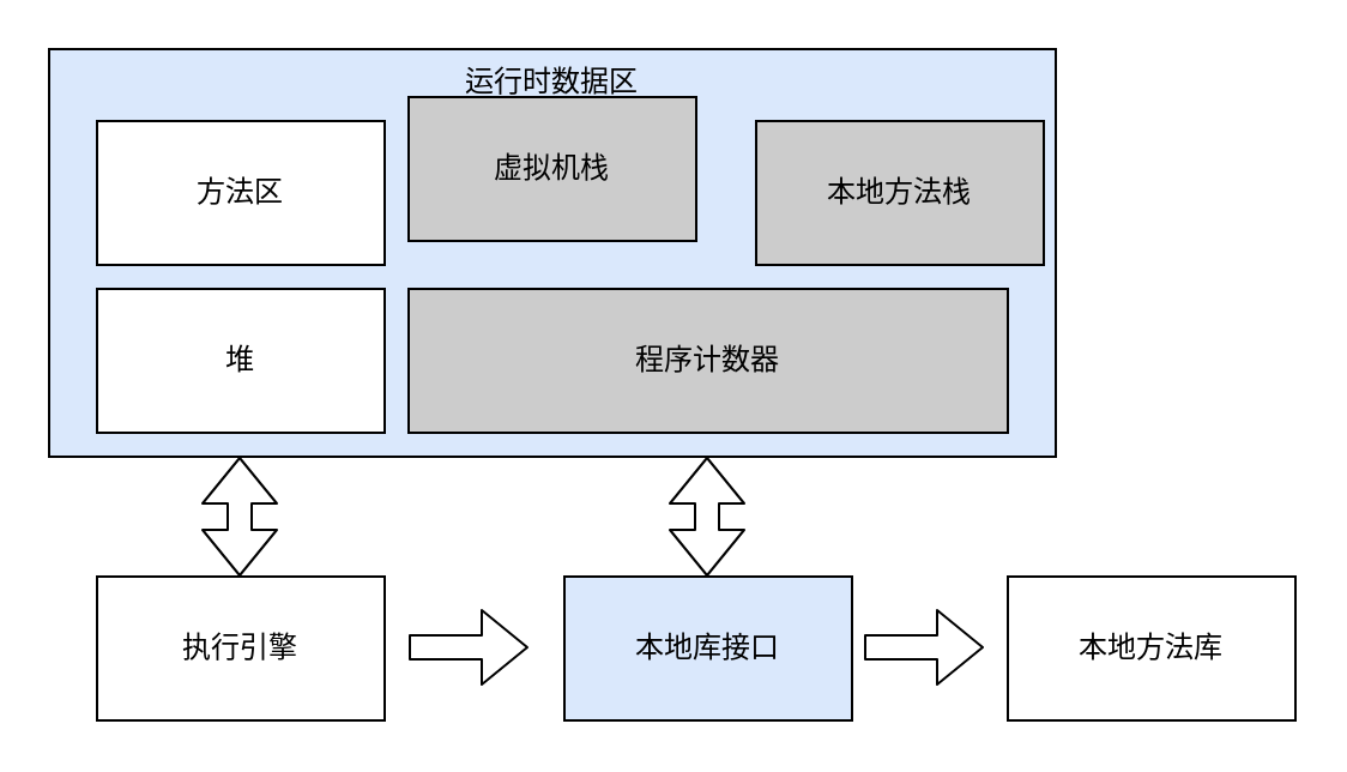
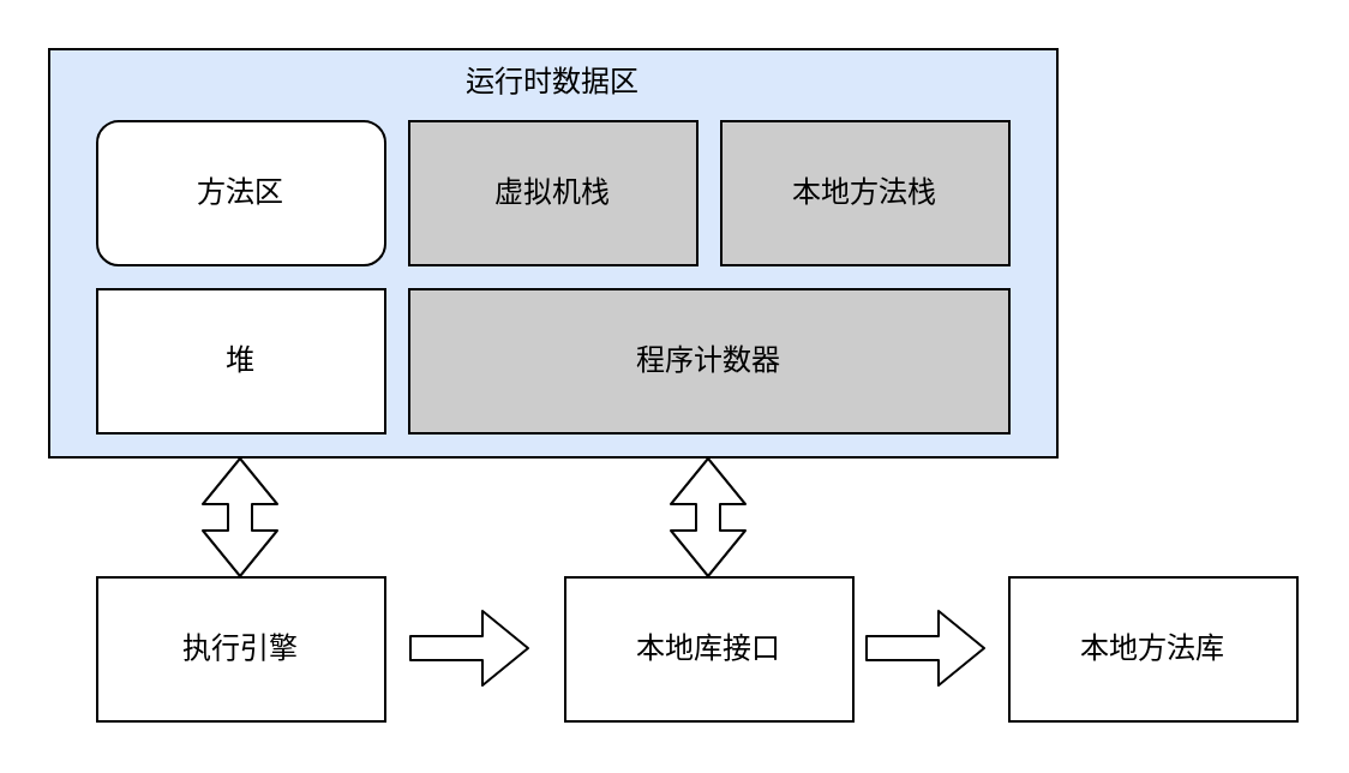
- <mxCell id="4" value="虚拟机栈" style="rounded=0;whiteSpace=wrap;html=1;fillColor=#CCCCCC;" vertex="1" parent="1"><mxGeometry x="170" y="40" width="120" height="60" as="geometry" /></mxCell>
+ <mxCell id="4" value="虚拟机栈" style="rounded=0;whiteSpace=wrap;html=1;fillColor=#CCCCCC;" vertex="1" parent="1"><mxGeometry x="170" y="50" width="120" height="60" as="geometry" /></mxCell>
- <mxCell id="3" value="方法区" style="rounded=0;whiteSpace=wrap;html=1;" vertex="1" parent="1"><mxGeometry x="40" y="50" width="120" height="60" as="geometry" /></mxCell>
+ <mxCell id="3" value="方法区" style="whiteSpace=wrap;html=1;rounded=1;" vertex="1" parent="1"><mxGeometry x="40" y="50" width="120" height="60" as="geometry" /></mxCell>
- <mxCell id="5" value="本地方法栈" style="rounded=0;whiteSpace=wrap;html=1;fillColor=#CCCCCC;" vertex="1" parent="1"><mxGeometry x="315" y="50" width="120" height="60" as="geometry" /></mxCell>
+ <mxCell id="5" value="本地方法栈" style="rounded=0;whiteSpace=wrap;html=1;fillColor=#CCCCCC;" vertex="1" parent="1"><mxGeometry x="300" y="50" width="120" height="60" as="geometry" /></mxCell>
- <mxCell id="9" value="本地库接口" style="rounded=0;whiteSpace=wrap;html=1;fillColor=#dae8fc;" vertex="1" parent="1"><mxGeometry x="235" y="240" width="120" height="60" as="geometry" /></mxCell>
+ <mxCell id="9" value="本地库接口" style="rounded=0;whiteSpace=wrap;html=1;" vertex="1" parent="1"><mxGeometry x="235" y="240" width="120" height="60" as="geometry" /></mxCell>
